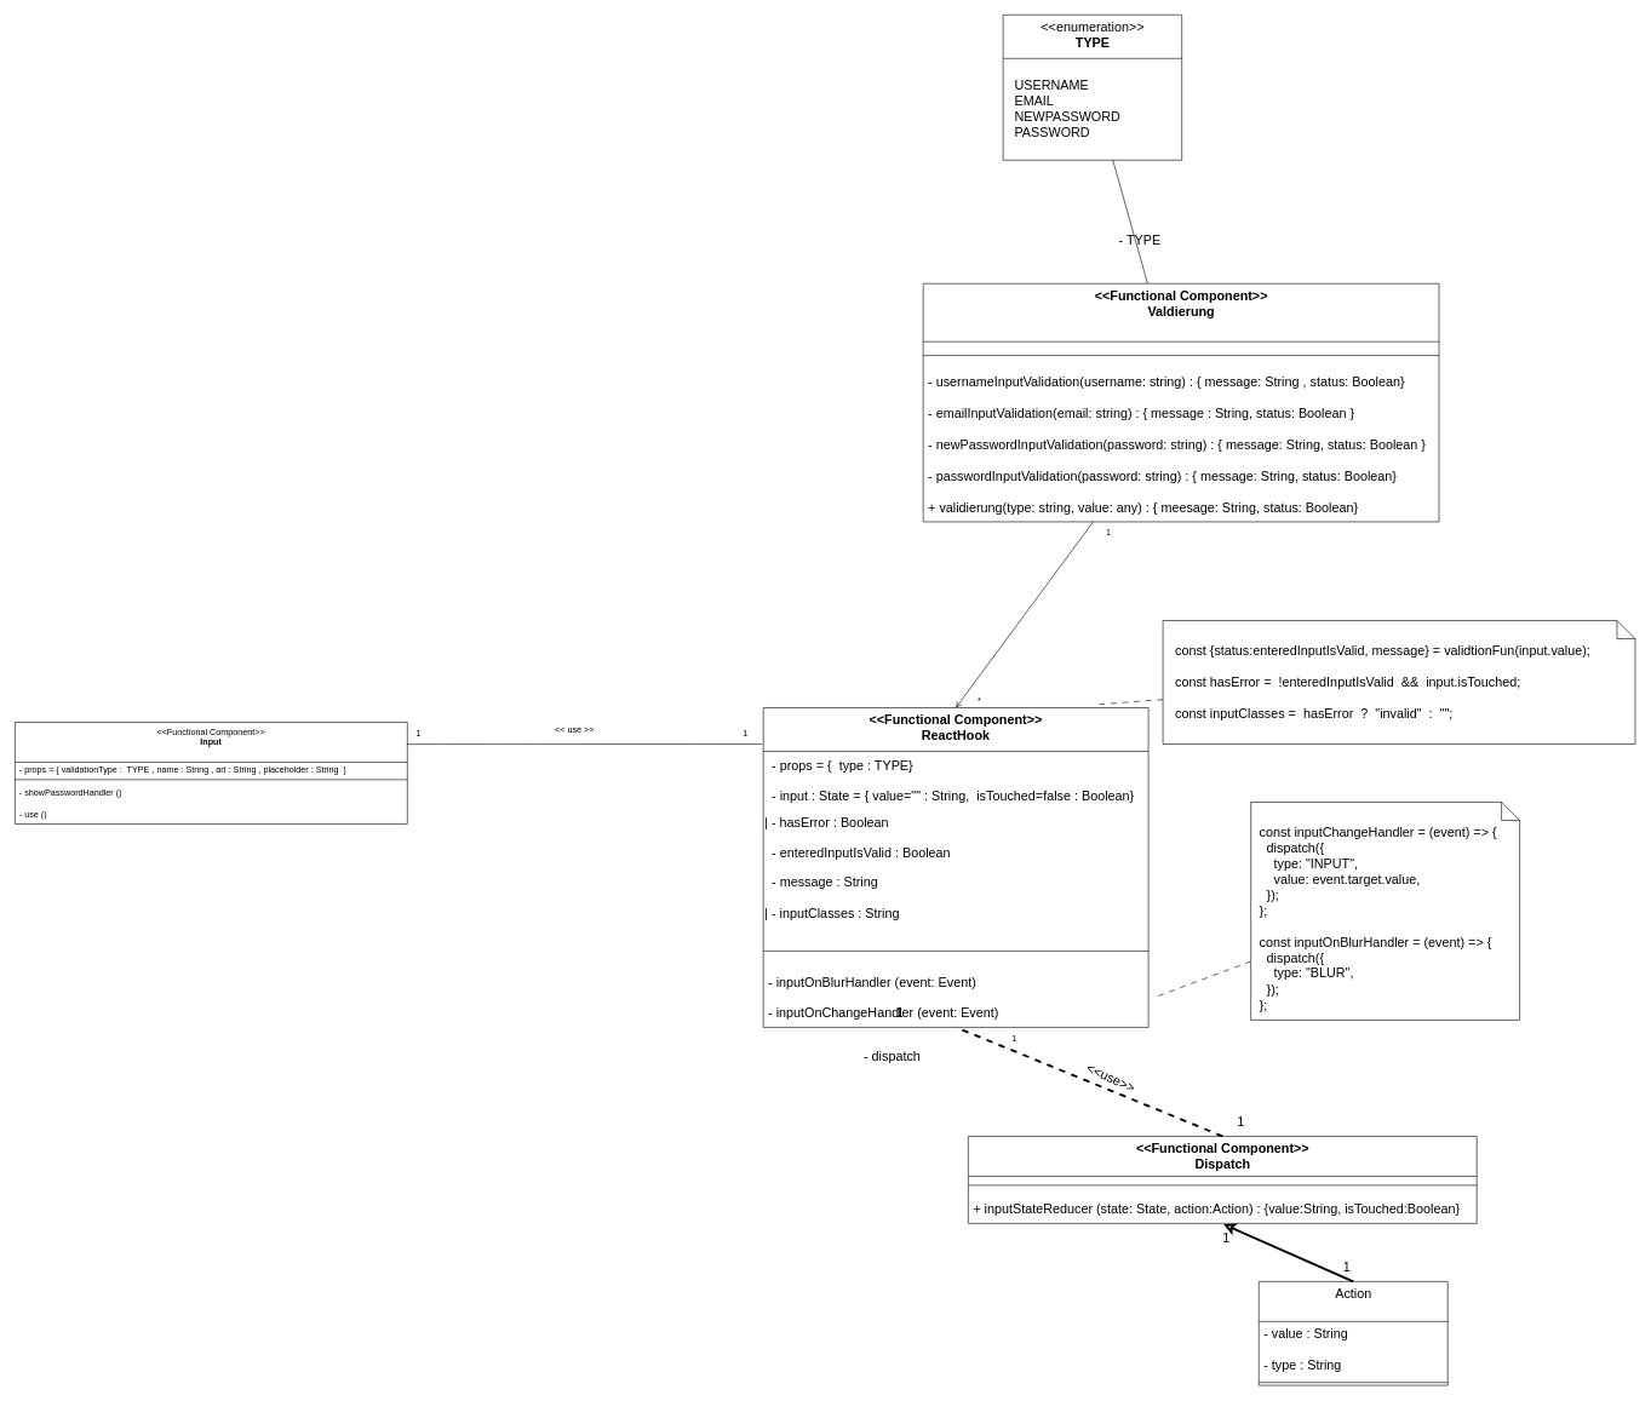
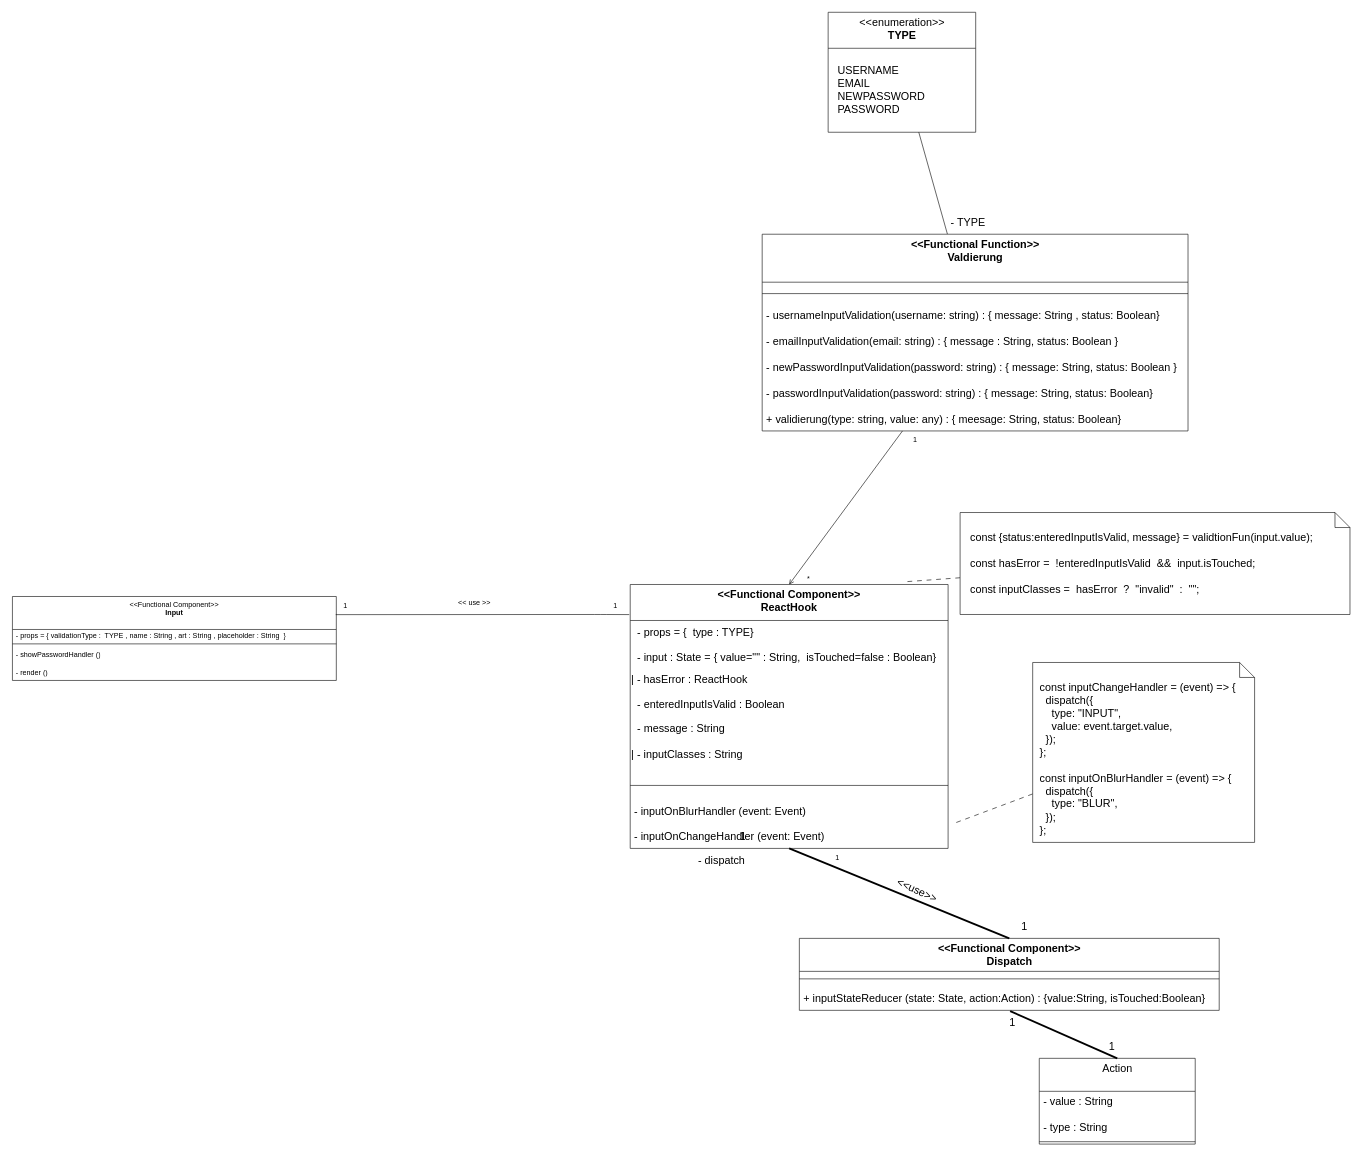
- <mxCell id="36" value="- TYPE" style="text;html=1;align=center;verticalAlign=middle;resizable=0;points=[];autosize=1;strokeColor=none;fillColor=none;fontSize=18;" parent="1" vertex="1"><mxGeometry x="1528" y="310" width="80" height="40" as="geometry" /></mxCell>
+ <mxCell id="36" value="- TYPE" style="text;html=1;align=center;verticalAlign=middle;resizable=0;points=[];autosize=1;strokeColor=none;fillColor=none;fontSize=18;" parent="1" vertex="1"><mxGeometry x="1573" y="350" width="80" height="40" as="geometry" /></mxCell>
- <mxCell id="33" value="&lt;span style=&quot;font-weight: 700;&quot;&gt;&amp;lt;&amp;lt;Functional Component&amp;gt;&amp;gt;&lt;/span&gt;&lt;br style=&quot;font-weight: 700;&quot;&gt;&lt;b&gt;Valdierung&lt;/b&gt;" style="swimlane;fontStyle=0;align=center;verticalAlign=top;childLayout=stackLayout;horizontal=1;startSize=80;horizontalStack=0;resizeParent=1;resizeParentMax=0;resizeLast=0;collapsible=0;marginBottom=0;html=1;fontSize=18;" parent="1" vertex="1"><mxGeometry x="1270" y="390" width="710" height="328" as="geometry" /></mxCell>
+ <mxCell id="33" value="&lt;span style=&quot;font-weight: 700;&quot;&gt;&amp;lt;&amp;lt;Functional Function&amp;gt;&amp;gt;&lt;/span&gt;&lt;br style=&quot;font-weight: 700;&quot;&gt;&lt;b&gt;Valdierung&lt;/b&gt;" style="swimlane;fontStyle=0;align=center;verticalAlign=top;childLayout=stackLayout;horizontal=1;startSize=80;horizontalStack=0;resizeParent=1;resizeParentMax=0;resizeLast=0;collapsible=0;marginBottom=0;html=1;fontSize=18;" parent="1" vertex="1"><mxGeometry x="1270" y="390" width="710" height="328" as="geometry" /></mxCell>
- <mxCell id="41" value="- showPasswordHandler ()&lt;br&gt;&lt;br&gt;- use ()" style="text;html=1;strokeColor=none;fillColor=none;align=left;verticalAlign=middle;spacingLeft=4;spacingRight=4;overflow=hidden;rotatable=0;points=[[0,0.5],[1,0.5]];portConstraint=eastwest;whiteSpace=wrap;" parent="38" vertex="1"><mxGeometry y="83" width="540" height="57" as="geometry" /></mxCell>
+ <mxCell id="41" value="- showPasswordHandler ()&lt;br&gt;&lt;br&gt;- render ()" style="text;html=1;strokeColor=none;fillColor=none;align=left;verticalAlign=middle;spacingLeft=4;spacingRight=4;overflow=hidden;rotatable=0;points=[[0,0.5],[1,0.5]];portConstraint=eastwest;whiteSpace=wrap;" parent="38" vertex="1"><mxGeometry y="83" width="540" height="57" as="geometry" /></mxCell>
- <mxCell id="5" value="&lt;font style=&quot;font-size: 18px;&quot;&gt;&lt;font style=&quot;&quot;&gt;|&lt;/font&gt; - hasError : Boolean&amp;nbsp;&lt;br&gt;&lt;br&gt;&amp;nbsp; - enteredInputIsValid : Boolean&lt;br&gt;&lt;/font&gt;" style="text;html=1;align=left;verticalAlign=middle;resizable=0;points=[];autosize=1;strokeColor=none;fillColor=none;fontSize=18;" parent="2" vertex="1"><mxGeometry y="140" width="530" height="80" as="geometry" /></mxCell>
+ <mxCell id="5" value="&lt;font style=&quot;font-size: 18px;&quot;&gt;&lt;font style=&quot;&quot;&gt;|&lt;/font&gt; - hasError : ReactHook&amp;nbsp;&lt;br&gt;&lt;br&gt;&amp;nbsp; - enteredInputIsValid : Boolean&lt;br&gt;&lt;/font&gt;" style="text;html=1;align=left;verticalAlign=middle;resizable=0;points=[];autosize=1;strokeColor=none;fillColor=none;fontSize=18;" parent="2" vertex="1"><mxGeometry y="140" width="530" height="80" as="geometry" /></mxCell>
- <mxCell id="37" value="&lt;span style=&quot;text-align: left;&quot;&gt;- dispatch&lt;/span&gt;" style="text;html=1;align=center;verticalAlign=middle;resizable=0;points=[];autosize=1;strokeColor=none;fillColor=none;fontSize=18;" parent="1" vertex="1"><mxGeometry x="1177" y="1434" width="100" height="40" as="geometry" /></mxCell>
+ <mxCell id="37" value="&lt;span style=&quot;text-align: left;&quot;&gt;- dispatch&lt;/span&gt;" style="text;html=1;align=center;verticalAlign=middle;resizable=0;points=[];autosize=1;strokeColor=none;fillColor=none;fontSize=18;" parent="1" vertex="1"><mxGeometry x="1152" y="1414" width="100" height="40" as="geometry" /></mxCell>
- <mxCell id="19" value="" style="endArrow=none;startArrow=none;endFill=0;startFill=0;endSize=8;html=1;verticalAlign=bottom;labelBackgroundColor=none;strokeWidth=3;fontSize=18;exitX=0.5;exitY=0;exitDx=0;exitDy=0;entryX=0.5;entryY=1;entryDx=0;entryDy=0;dashed=1;" parent="1" source="10" target="2" edge="1"><mxGeometry width="160" relative="1" as="geometry"><mxPoint x="1102" y="1472.72" as="sourcePoint" /><mxPoint x="1222" y="1314" as="targetPoint" /></mxGeometry></mxCell>
+ <mxCell id="19" value="" style="endArrow=none;startArrow=none;endFill=0;startFill=0;endSize=8;html=1;verticalAlign=bottom;labelBackgroundColor=none;strokeWidth=3;fontSize=18;exitX=0.5;exitY=0;exitDx=0;exitDy=0;entryX=0.5;entryY=1;entryDx=0;entryDy=0;" parent="1" source="10" target="2" edge="1"><mxGeometry width="160" relative="1" as="geometry"><mxPoint x="1102" y="1472.72" as="sourcePoint" /><mxPoint x="1222" y="1314" as="targetPoint" /></mxGeometry></mxCell>
- <mxCell id="16" value="" style="endArrow=classic;startArrow=none;endFill=0;startFill=0;endSize=8;html=1;verticalAlign=bottom;labelBackgroundColor=none;strokeWidth=3;fontSize=18;exitX=0.5;exitY=0;exitDx=0;exitDy=0;entryX=0.502;entryY=1.032;entryDx=0;entryDy=0;entryPerimeter=0;" parent="1" source="13" target="12" edge="1"><mxGeometry width="160" relative="1" as="geometry"><mxPoint x="992" y="1654" as="sourcePoint" /><mxPoint x="1152" y="1654" as="targetPoint" /></mxGeometry></mxCell>
+ <mxCell id="16" value="" style="endArrow=none;startArrow=none;endFill=0;startFill=0;endSize=8;html=1;verticalAlign=bottom;labelBackgroundColor=none;strokeWidth=3;fontSize=18;exitX=0.5;exitY=0;exitDx=0;exitDy=0;entryX=0.502;entryY=1.032;entryDx=0;entryDy=0;entryPerimeter=0;" parent="1" source="13" target="12" edge="1"><mxGeometry width="160" relative="1" as="geometry"><mxPoint x="992" y="1654" as="sourcePoint" /><mxPoint x="1152" y="1654" as="targetPoint" /></mxGeometry></mxCell>
